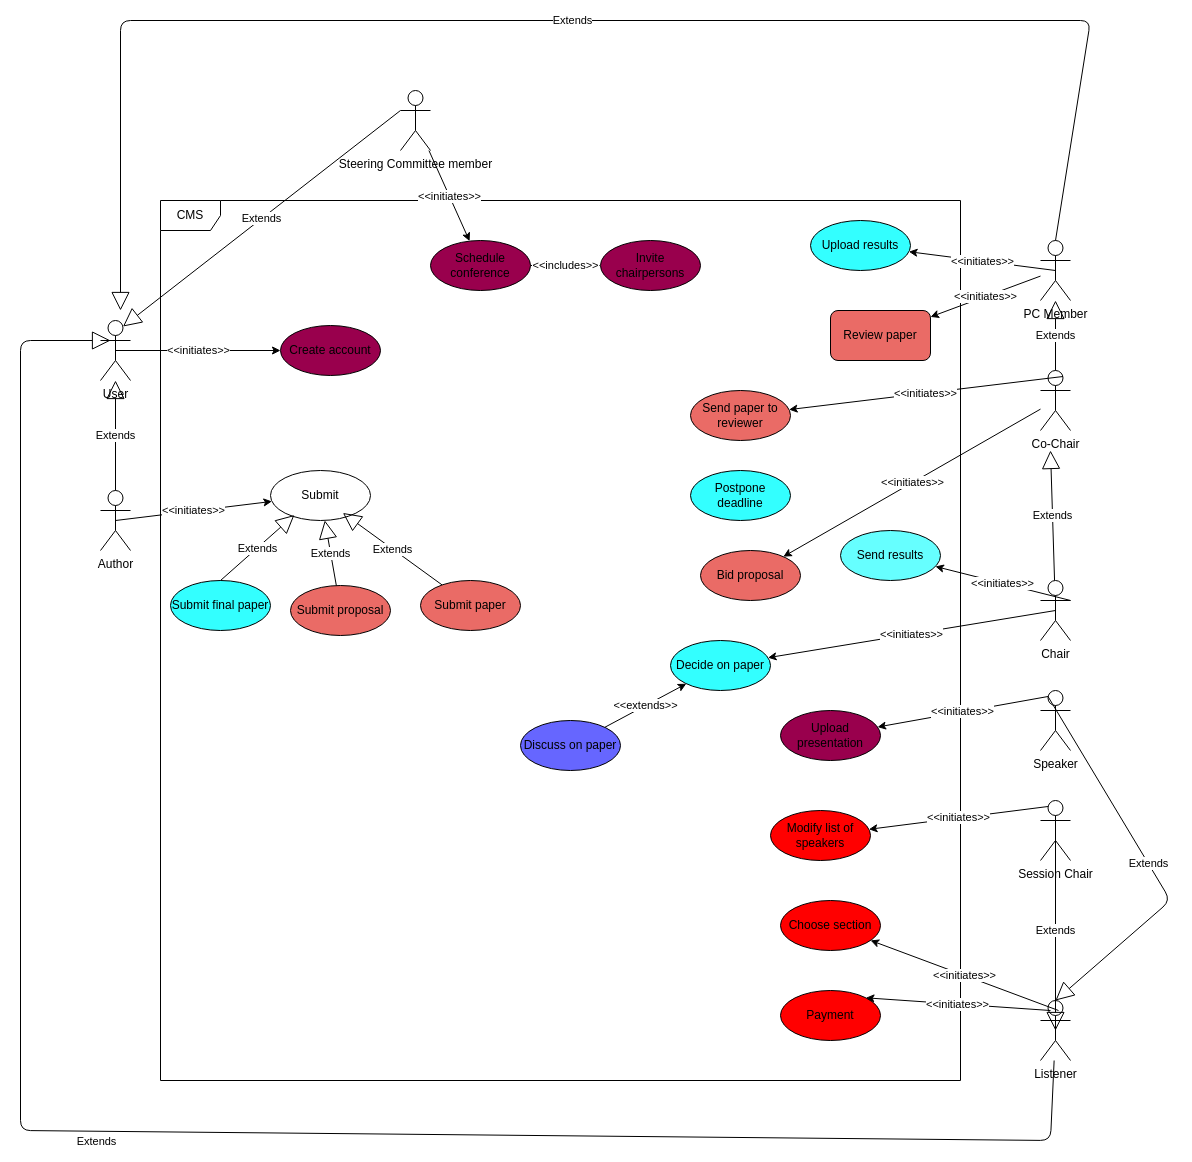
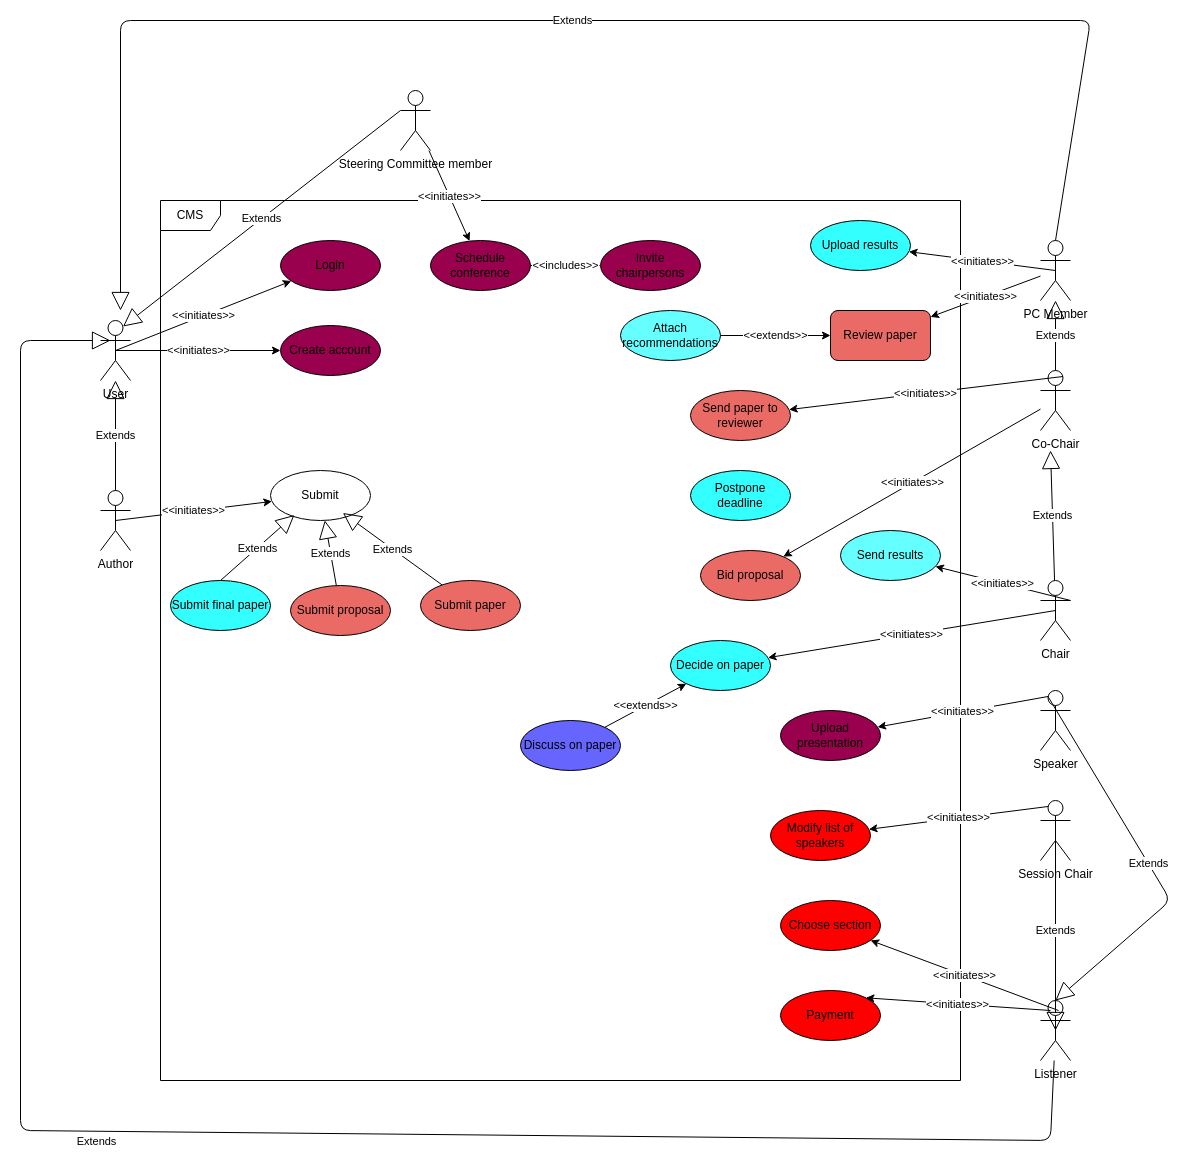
+ <mxCell id="6" value="Login" style="ellipse;whiteSpace=wrap;html=1;fillColor=#99004D;" vertex="1" parent="1"><mxGeometry x="280" y="240" width="100" height="50" as="geometry" /></mxCell>
+ <mxCell id="11" value="&amp;lt;&amp;lt;initiates&amp;gt;&amp;gt;" style="endArrow=classic;html=1;exitX=0.5;exitY=0.5;exitDx=0;exitDy=0;exitPerimeter=0;" edge="1" parent="1" source="3" target="6"><mxGeometry width="50" height="50" relative="1" as="geometry"><mxPoint x="450" y="660" as="sourcePoint" /><mxPoint x="500" y="610" as="targetPoint" /></mxGeometry></mxCell>
+ <mxCell id="43" value="Attach recommendations" style="ellipse;whiteSpace=wrap;html=1;fillColor=#66FFFF;" vertex="1" parent="1"><mxGeometry x="620" y="310" width="100" height="50" as="geometry" /></mxCell>
+ <mxCell id="44" value="&amp;lt;&amp;lt;extends&amp;gt;&amp;gt;" style="endArrow=classic;html=1;" edge="1" parent="1" source="43" target="21"><mxGeometry width="50" height="50" relative="1" as="geometry"><mxPoint x="570" y="620" as="sourcePoint" /><mxPoint x="620" y="570" as="targetPoint" /></mxGeometry></mxCell>
